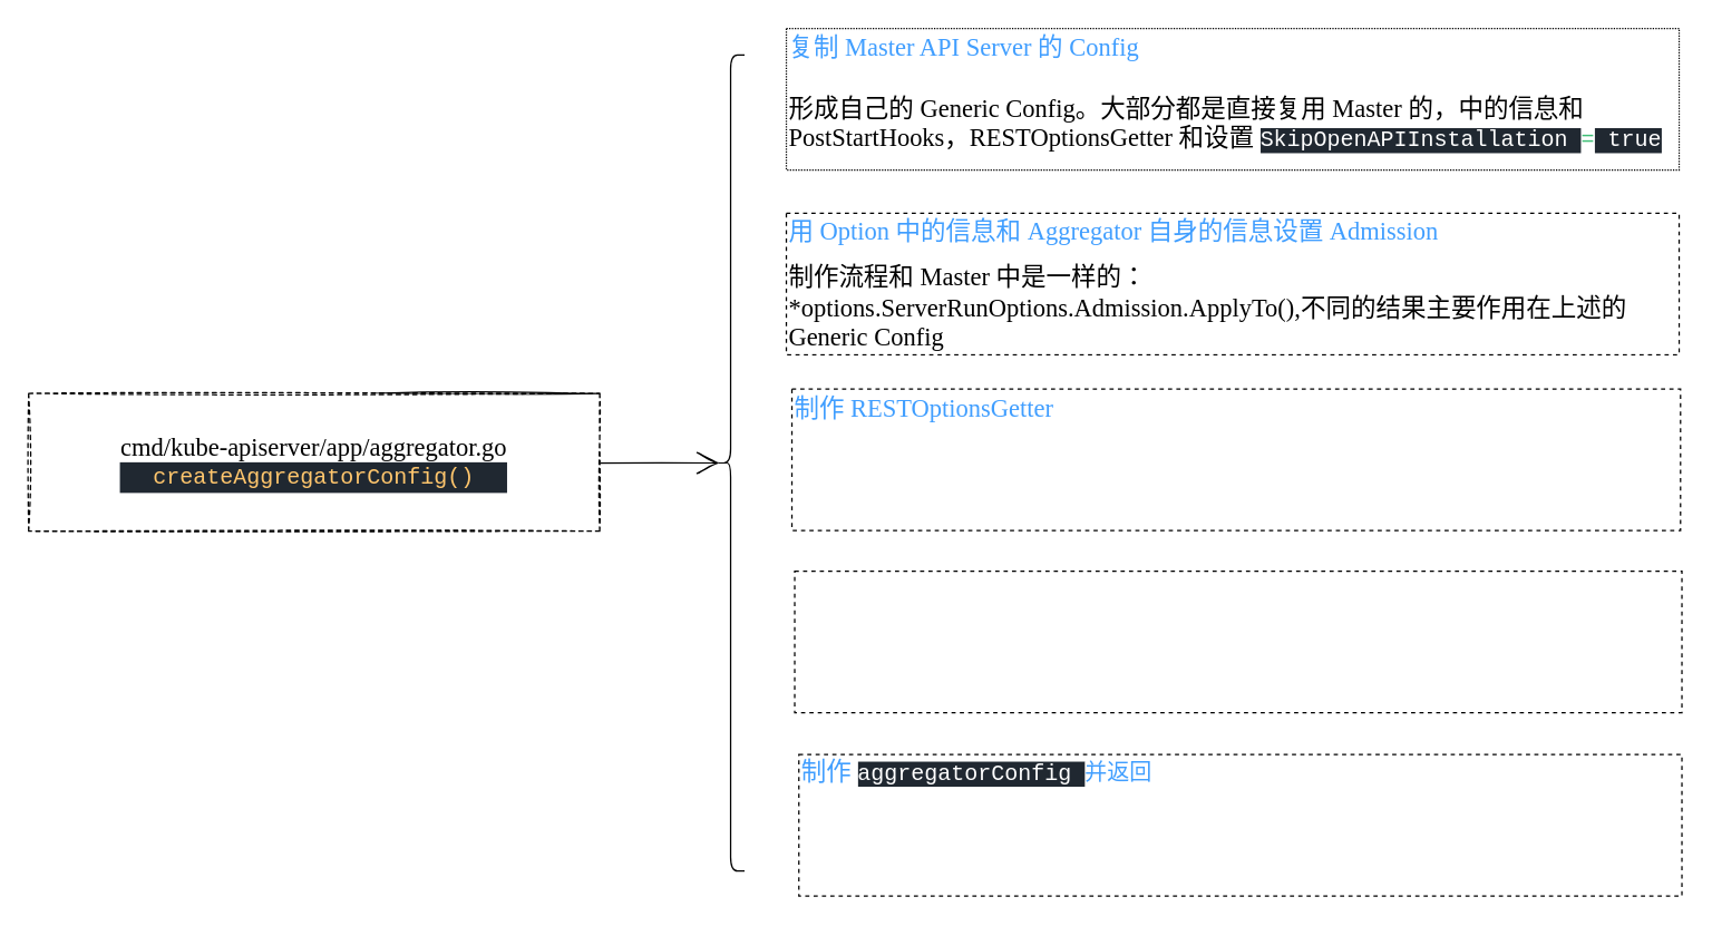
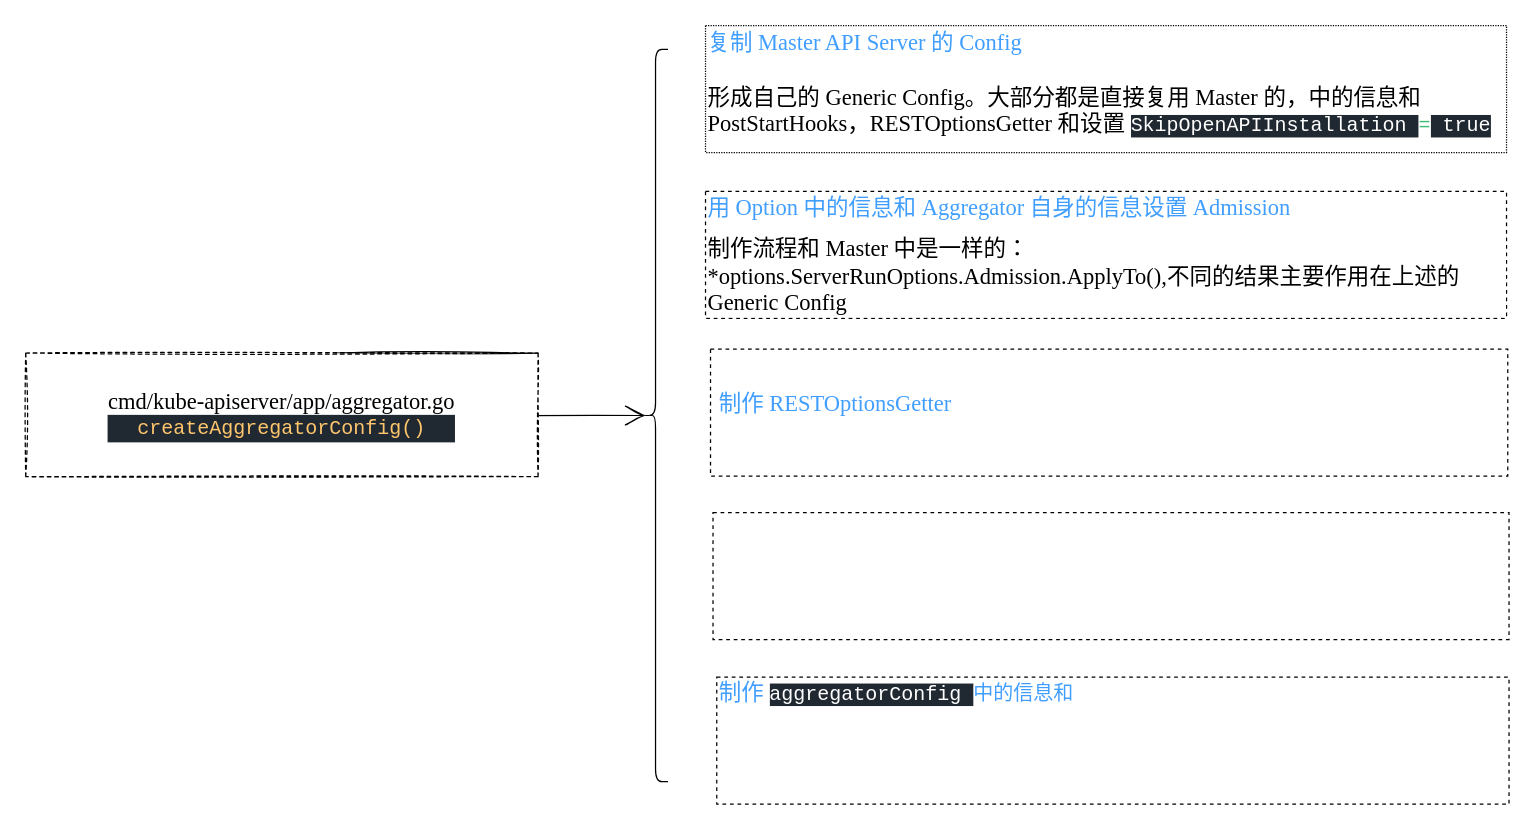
- <mxCell id="10" value="制作 RESTOptionsGetter" style="text;strokeColor=none;fillColor=none;html=1;align=left;verticalAlign=middle;whiteSpace=wrap;rounded=0;labelBackgroundColor=#FFFFFF;sketch=0;hachureGap=4;fontFamily=Lucida Console;fontSize=18;fontColor=#409EFF;" vertex="1" parent="9"><mxGeometry width="617" height="27.445" as="geometry" /></mxCell>
+ <mxCell id="10" value="制作 RESTOptionsGetter" style="text;strokeColor=none;fillColor=none;html=1;align=left;verticalAlign=middle;whiteSpace=wrap;rounded=0;labelBackgroundColor=#FFFFFF;sketch=0;hachureGap=4;fontFamily=Lucida Console;fontSize=18;fontColor=#409EFF;" vertex="1" parent="9"><mxGeometry x="5" y="30" width="617" height="27.445" as="geometry" /></mxCell>
- <mxCell id="13" value="制作&amp;nbsp;&lt;span style=&quot;background-color: rgb(32 , 40 , 49) ; font-family: &amp;#34;jetbrains mono&amp;#34; , &amp;#34;consolas&amp;#34; , &amp;#34;courier new&amp;#34; , monospace ; font-size: 16px&quot;&gt;&lt;font color=&quot;#ffffff&quot;&gt;aggregatorConfig &lt;/font&gt;&lt;/span&gt;&lt;span style=&quot;font-family: &amp;#34;jetbrains mono&amp;#34; , &amp;#34;consolas&amp;#34; , &amp;#34;courier new&amp;#34; , monospace ; font-size: 16px ; background-color: rgb(255 , 255 , 255)&quot;&gt;并返回&lt;/span&gt;" style="text;strokeColor=none;fillColor=none;html=1;align=left;verticalAlign=middle;whiteSpace=wrap;rounded=0;labelBackgroundColor=#FFFFFF;sketch=0;hachureGap=4;fontFamily=Lucida Console;fontSize=18;fontColor=#409EFF;" vertex="1" parent="12"><mxGeometry width="541.47" height="27.445" as="geometry" /></mxCell>
+ <mxCell id="13" value="制作&amp;nbsp;&lt;span style=&quot;background-color: rgb(32 , 40 , 49) ; font-family: &amp;#34;jetbrains mono&amp;#34; , &amp;#34;consolas&amp;#34; , &amp;#34;courier new&amp;#34; , monospace ; font-size: 16px&quot;&gt;&lt;font color=&quot;#ffffff&quot;&gt;aggregatorConfig &lt;/font&gt;&lt;/span&gt;&lt;span style=&quot;font-family: &amp;#34;jetbrains mono&amp;#34; , &amp;#34;consolas&amp;#34; , &amp;#34;courier new&amp;#34; , monospace ; font-size: 16px ; background-color: rgb(255 , 255 , 255)&quot;&gt;中的信息和&lt;/span&gt;" style="text;strokeColor=none;fillColor=none;html=1;align=left;verticalAlign=middle;whiteSpace=wrap;rounded=0;labelBackgroundColor=#FFFFFF;sketch=0;hachureGap=4;fontFamily=Lucida Console;fontSize=18;fontColor=#409EFF;" vertex="1" parent="12"><mxGeometry width="541.47" height="27.445" as="geometry" /></mxCell>
